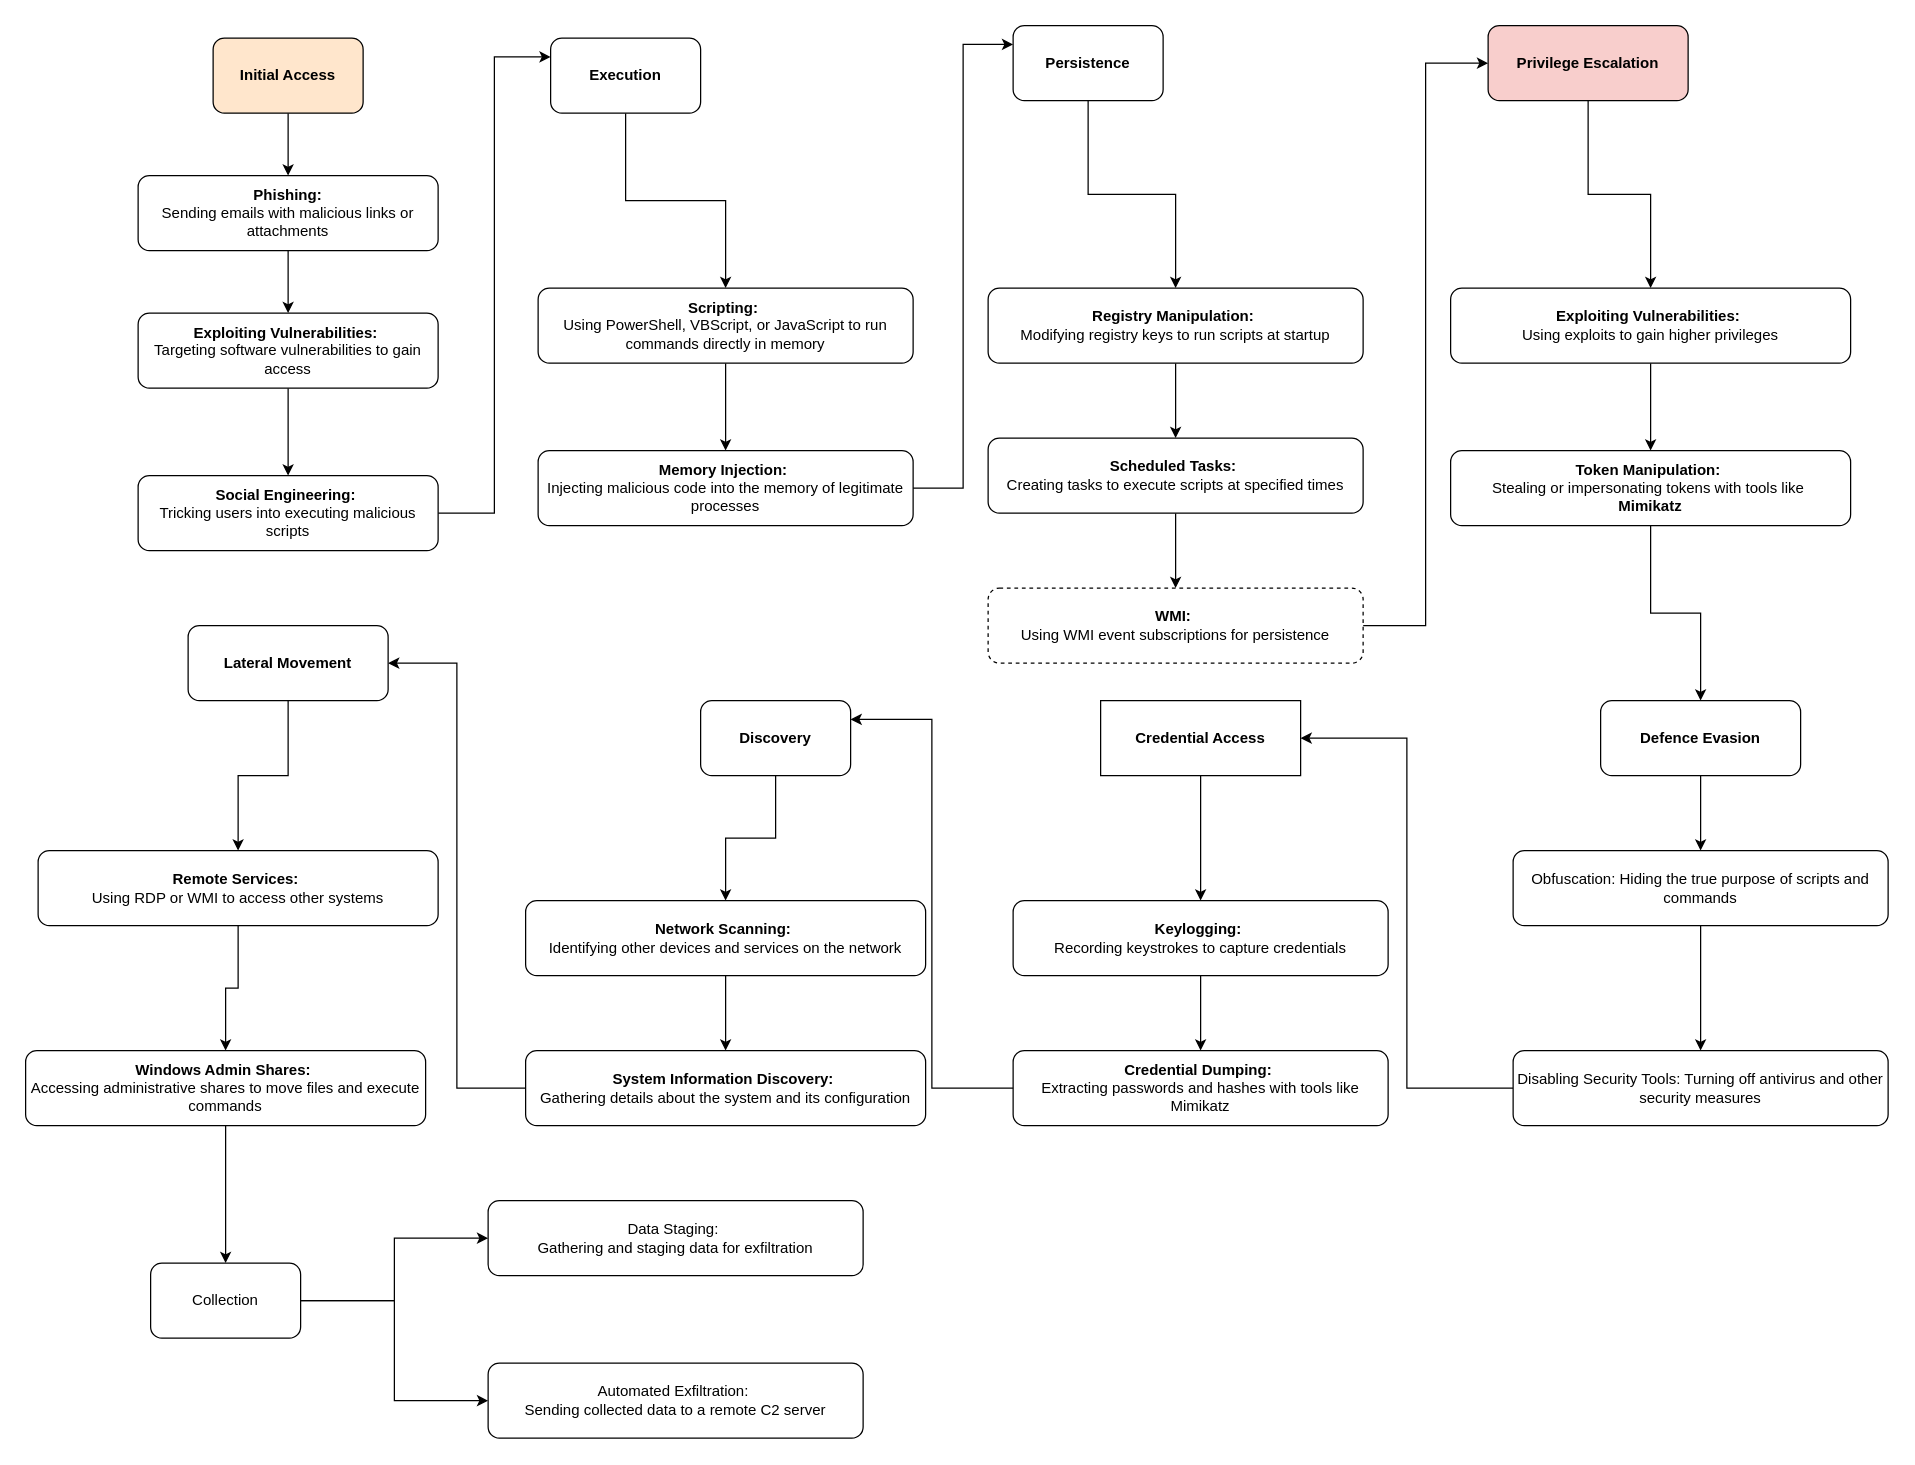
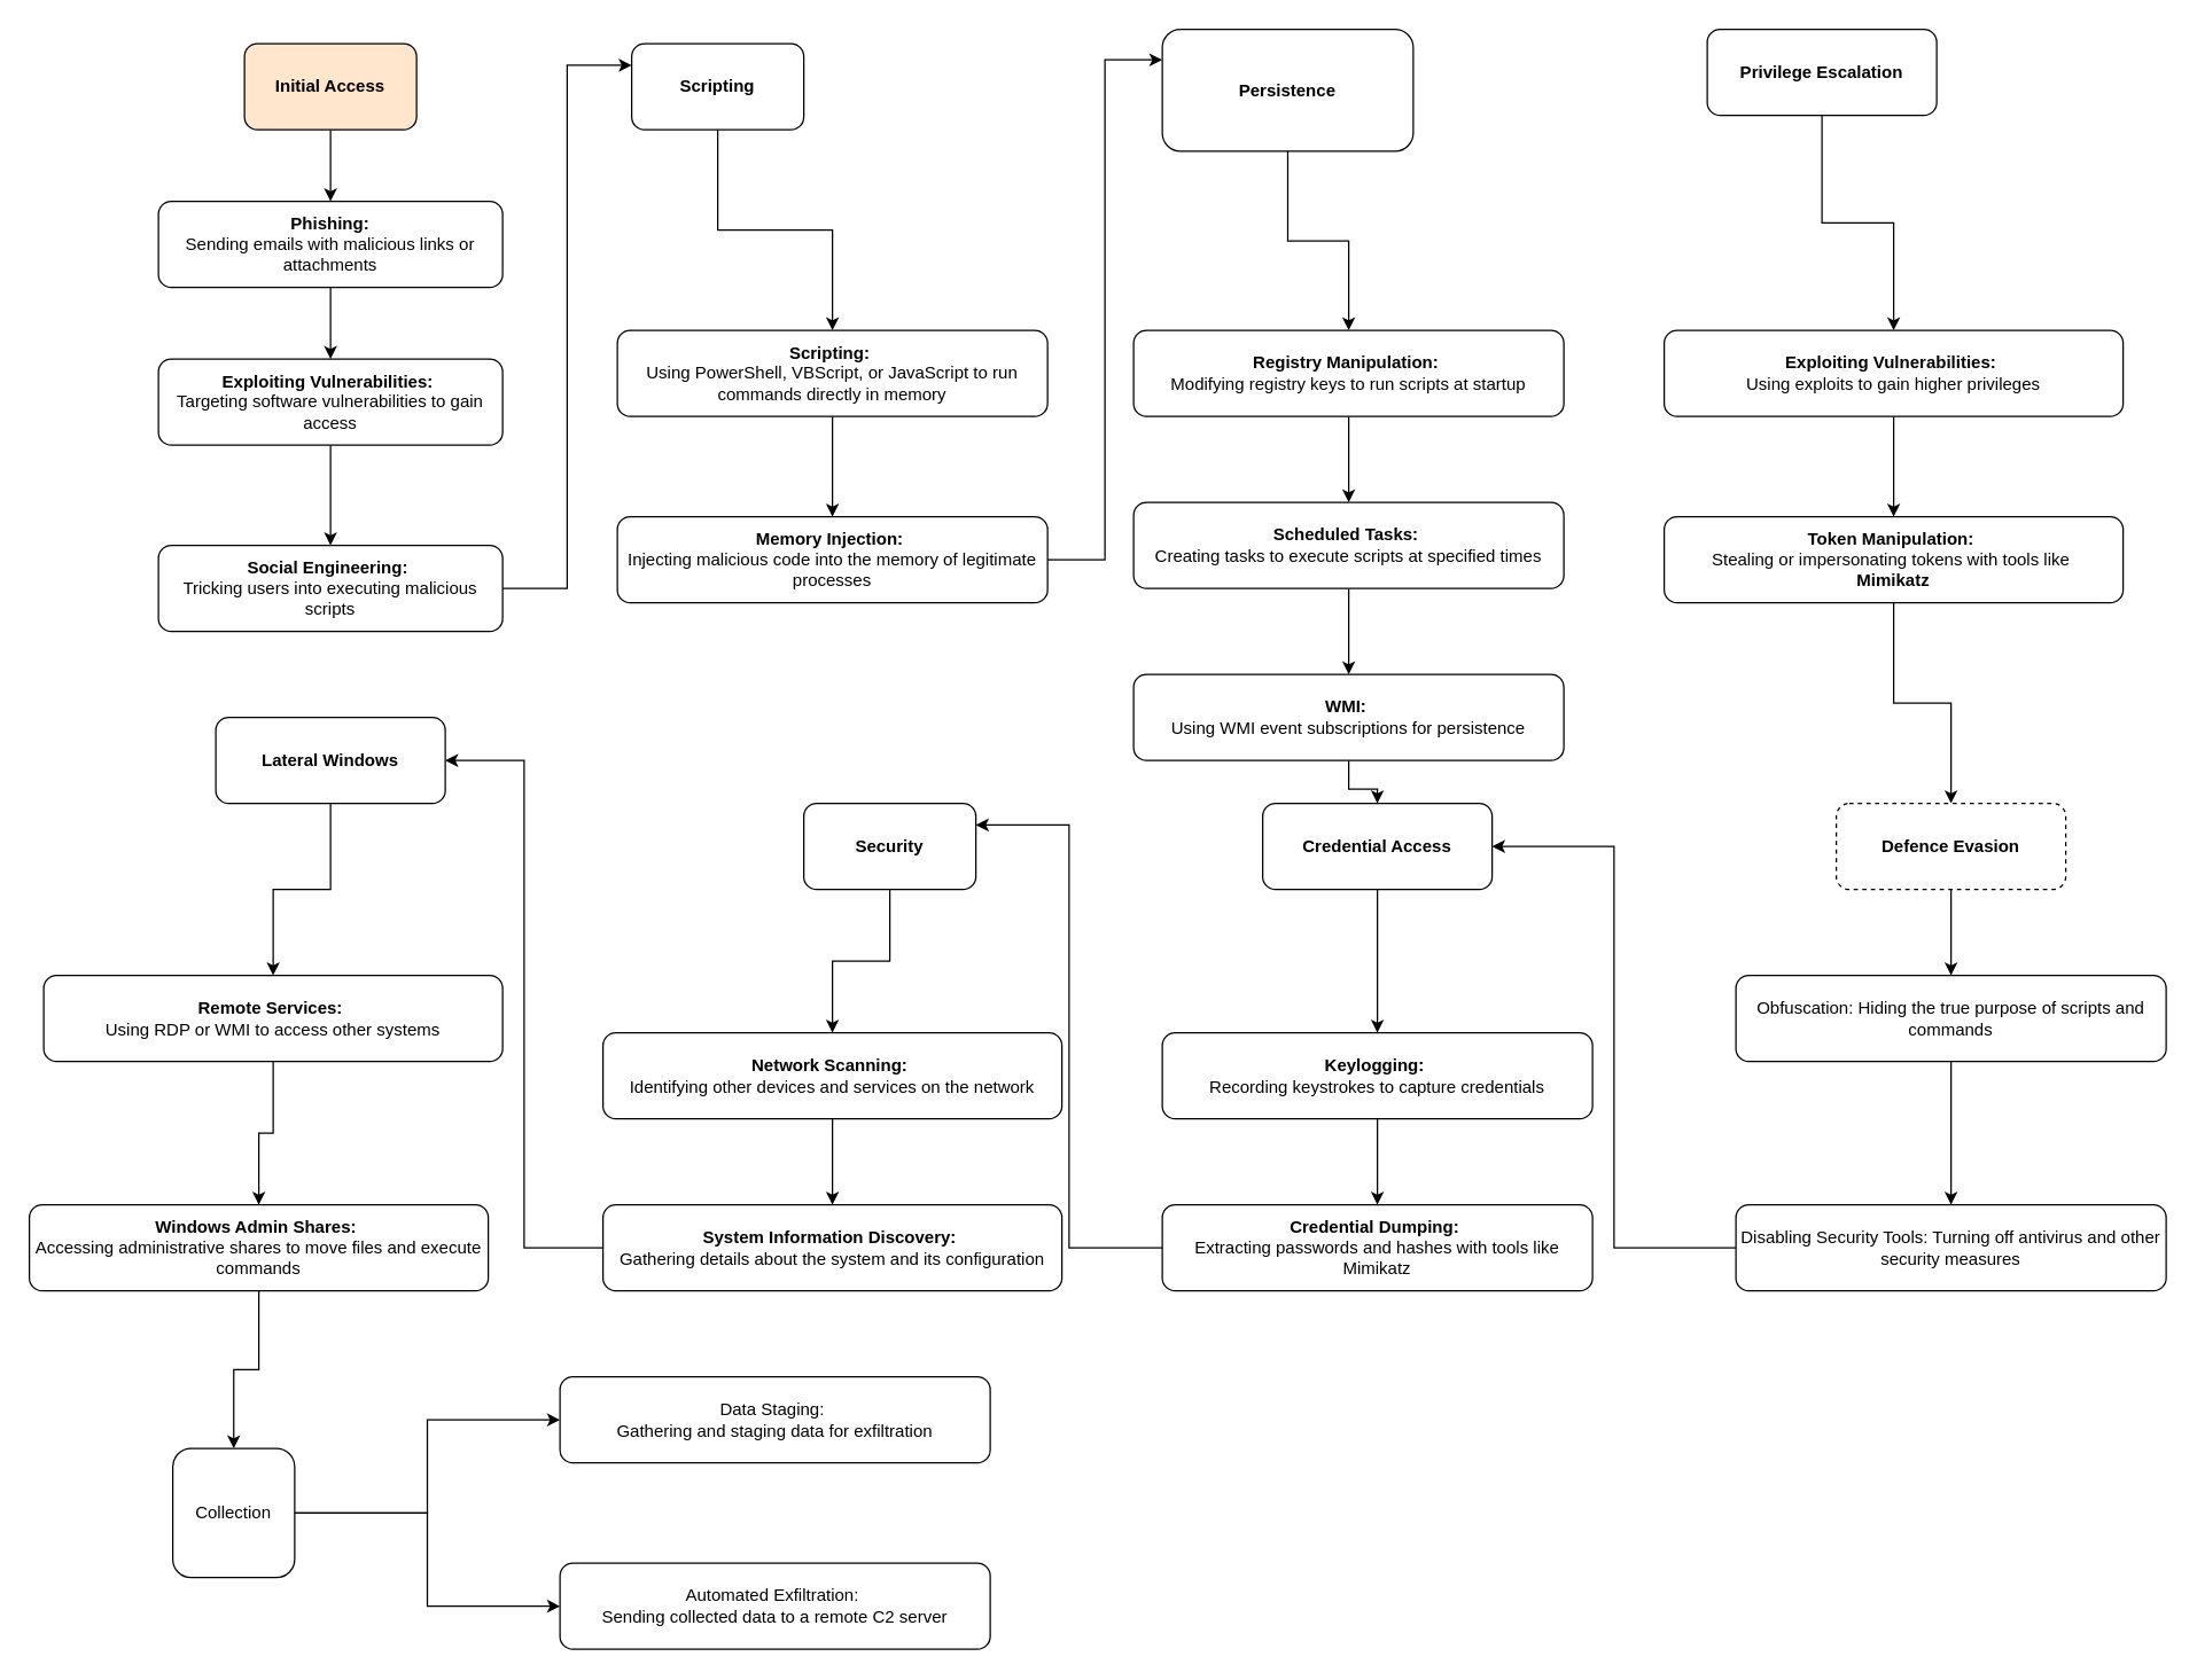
- <mxCell id="23" value="&lt;b&gt;Persistence&lt;/b&gt;" style="rounded=1;whiteSpace=wrap;html=1;" vertex="1" parent="1"><mxGeometry x="810" y="20" width="120" height="60" as="geometry" /></mxCell>
+ <mxCell id="23" value="&lt;b&gt;Persistence&lt;/b&gt;" style="rounded=1;whiteSpace=wrap;html=1;" vertex="1" parent="1"><mxGeometry x="810" y="20" width="175" height="85" as="geometry" /></mxCell>
- <mxCell id="11" value="&lt;b&gt;Privilege Escalation&lt;/b&gt;" style="rounded=1;whiteSpace=wrap;html=1;fillColor=#f8cecc;" vertex="1" parent="1"><mxGeometry x="1190" y="20" width="160" height="60" as="geometry" /></mxCell>
+ <mxCell id="11" value="&lt;b&gt;Privilege Escalation&lt;/b&gt;" style="rounded=1;whiteSpace=wrap;html=1;" vertex="1" parent="1"><mxGeometry x="1190" y="20" width="160" height="60" as="geometry" /></mxCell>
- <mxCell id="18" value="&lt;b&gt;Execution&lt;/b&gt;" style="rounded=1;whiteSpace=wrap;html=1;" vertex="1" parent="1"><mxGeometry x="440" y="30" width="120" height="60" as="geometry" /></mxCell>
+ <mxCell id="18" value="&lt;b&gt;Scripting&lt;/b&gt;" style="rounded=1;whiteSpace=wrap;html=1;" vertex="1" parent="1"><mxGeometry x="440" y="30" width="120" height="60" as="geometry" /></mxCell>
- <mxCell id="8" style="edgeStyle=orthogonalEdgeStyle;rounded=0;orthogonalLoop=1;jettySize=auto;html=1;entryX=0;entryY=0.5;entryDx=0;entryDy=0;" edge="1" parent="1" source="9" target="11"><mxGeometry relative="1" as="geometry" /></mxCell>
+ <mxCell id="8" style="edgeStyle=orthogonalEdgeStyle;rounded=0;orthogonalLoop=1;jettySize=auto;html=1;" edge="1" parent="1" source="9" target="52"><mxGeometry relative="1" as="geometry" /></mxCell>
- <mxCell id="9" value="&lt;div&gt;&lt;b&gt;WMI:&amp;nbsp;&lt;/b&gt;&lt;/div&gt;&lt;div&gt;Using WMI event subscriptions for persistence&lt;/div&gt;" style="rounded=1;whiteSpace=wrap;html=1;dashed=1;" vertex="1" parent="1"><mxGeometry x="790" y="470" width="300" height="60" as="geometry" /></mxCell>
+ <mxCell id="9" value="&lt;div&gt;&lt;b&gt;WMI:&amp;nbsp;&lt;/b&gt;&lt;/div&gt;&lt;div&gt;Using WMI event subscriptions for persistence&lt;/div&gt;" style="rounded=1;whiteSpace=wrap;html=1;" vertex="1" parent="1"><mxGeometry x="790" y="470" width="300" height="60" as="geometry" /></mxCell>
- <mxCell id="31" value="&lt;b&gt;Lateral Movement&lt;/b&gt;" style="rounded=1;whiteSpace=wrap;html=1;" vertex="1" parent="1"><mxGeometry x="150" y="500" width="160" height="60" as="geometry" /></mxCell>
+ <mxCell id="31" value="&lt;b&gt;Lateral Windows&lt;/b&gt;" style="rounded=1;whiteSpace=wrap;html=1;" vertex="1" parent="1"><mxGeometry x="150" y="500" width="160" height="60" as="geometry" /></mxCell>
- <mxCell id="25" value="&lt;b&gt;Discovery&lt;/b&gt;" style="rounded=1;whiteSpace=wrap;html=1;" vertex="1" parent="1"><mxGeometry x="560" y="560" width="120" height="60" as="geometry" /></mxCell>
+ <mxCell id="25" value="&lt;b&gt;Security&lt;/b&gt;" style="rounded=1;whiteSpace=wrap;html=1;" vertex="1" parent="1"><mxGeometry x="560" y="560" width="120" height="60" as="geometry" /></mxCell>
- <mxCell id="52" value="&lt;b&gt;Credential Access&lt;/b&gt;" style="whiteSpace=wrap;html=1;rounded=0;" vertex="1" parent="50"><mxGeometry x="70" width="160" height="60" as="geometry" /></mxCell>
+ <mxCell id="52" value="&lt;b&gt;Credential Access&lt;/b&gt;" style="rounded=1;whiteSpace=wrap;html=1;" vertex="1" parent="50"><mxGeometry x="70" width="160" height="60" as="geometry" /></mxCell>
- <mxCell id="46" value="&lt;b&gt;Defence Evasion&lt;/b&gt;" style="rounded=1;whiteSpace=wrap;html=1;" vertex="1" parent="44"><mxGeometry x="70" width="160" height="60" as="geometry" /></mxCell>
+ <mxCell id="46" value="&lt;b&gt;Defence Evasion&lt;/b&gt;" style="rounded=1;whiteSpace=wrap;html=1;dashed=1;" vertex="1" parent="44"><mxGeometry x="70" width="160" height="60" as="geometry" /></mxCell>
- <mxCell id="60" value="Collection" style="rounded=1;whiteSpace=wrap;html=1;" vertex="1" parent="1"><mxGeometry x="120" y="1010" width="120" height="60" as="geometry" /></mxCell>
+ <mxCell id="60" value="Collection" style="rounded=1;whiteSpace=wrap;html=1;" vertex="1" parent="1"><mxGeometry x="120" y="1010" width="85" height="90" as="geometry" /></mxCell>
